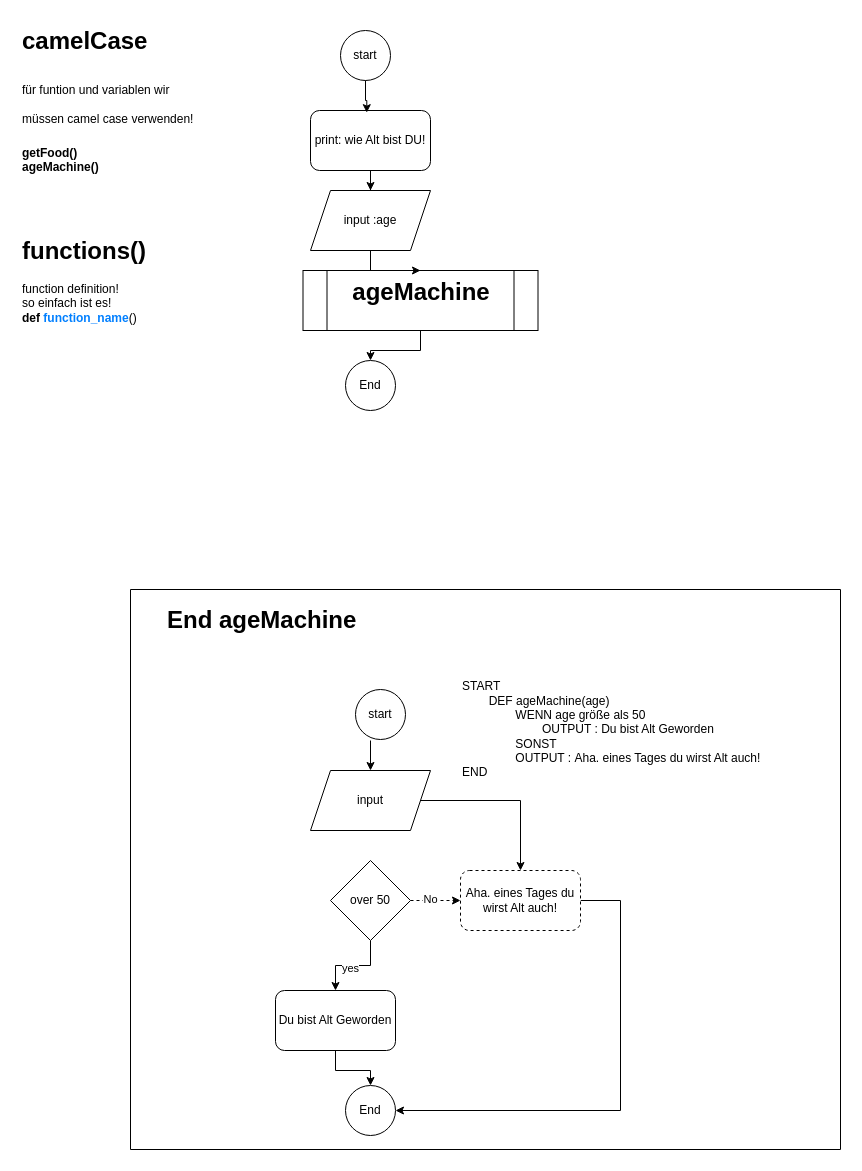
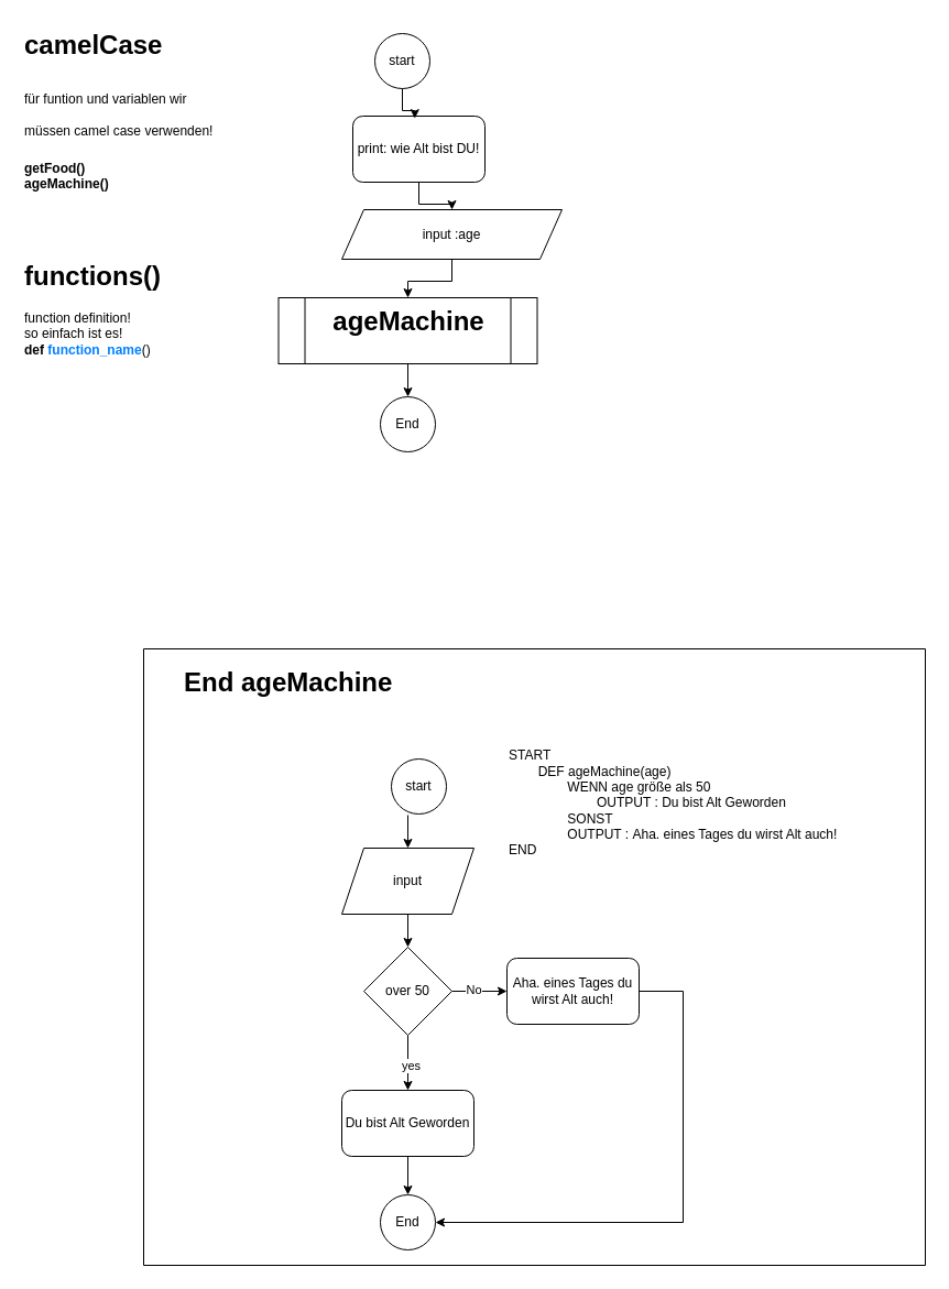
- <mxCell id="5" value="print: wie Alt bist DU!" style="rounded=1;whiteSpace=wrap;html=1;" parent="1" vertex="1"><mxGeometry x="310" y="110" width="120" height="60" as="geometry" /></mxCell>
+ <mxCell id="5" value="print: wie Alt bist DU!" style="rounded=1;whiteSpace=wrap;html=1;" parent="1" vertex="1"><mxGeometry x="320" y="105" width="120" height="60" as="geometry" /></mxCell>
- <mxCell id="29" value="input :age" style="shape=parallelogram;perimeter=parallelogramPerimeter;whiteSpace=wrap;html=1;fixedSize=1;" vertex="1" parent="1"><mxGeometry x="310" y="190" width="120" height="60" as="geometry" /></mxCell>
+ <mxCell id="29" value="input :age" style="shape=parallelogram;perimeter=parallelogramPerimeter;whiteSpace=wrap;html=1;fixedSize=1;" vertex="1" parent="1"><mxGeometry x="310" y="190" width="200" height="45" as="geometry" /></mxCell>
- <mxCell id="27" value="&lt;h1 style=&quot;text-align: left; margin-top: 0px;&quot;&gt;ageMachine&lt;/h1&gt;" style="shape=process;whiteSpace=wrap;html=1;backgroundOutline=1;" vertex="1" parent="1"><mxGeometry x="302.5" y="270" width="235" height="60" as="geometry" /></mxCell>
+ <mxCell id="27" value="&lt;h1 style=&quot;text-align: left; margin-top: 0px;&quot;&gt;ageMachine&lt;/h1&gt;" style="shape=process;whiteSpace=wrap;html=1;backgroundOutline=1;" vertex="1" parent="1"><mxGeometry x="252.5" y="270" width="235" height="60" as="geometry" /></mxCell>
- <mxCell id="10" style="edgeStyle=orthogonalEdgeStyle;rounded=0;orthogonalLoop=1;jettySize=auto;html=1;" edge="1" parent="1" source="11" target="21"><mxGeometry relative="1" as="geometry" /></mxCell>
+ <mxCell id="10" style="edgeStyle=orthogonalEdgeStyle;rounded=0;orthogonalLoop=1;jettySize=auto;html=1;entryX=0.5;entryY=0;entryDx=0;entryDy=0;" edge="1" parent="1" source="11" target="17"><mxGeometry relative="1" as="geometry" /></mxCell>
- <mxCell id="15" style="edgeStyle=orthogonalEdgeStyle;rounded=0;orthogonalLoop=1;jettySize=auto;html=1;entryX=0;entryY=0.5;entryDx=0;entryDy=0;dashed=1;" edge="1" parent="1" source="17" target="21"><mxGeometry relative="1" as="geometry" /></mxCell>
+ <mxCell id="15" style="edgeStyle=orthogonalEdgeStyle;rounded=0;orthogonalLoop=1;jettySize=auto;html=1;entryX=0;entryY=0.5;entryDx=0;entryDy=0;" edge="1" parent="1" source="17" target="21"><mxGeometry relative="1" as="geometry" /></mxCell>
- <mxCell id="21" value="Aha. eines Tages du wirst Alt auch!" style="rounded=1;whiteSpace=wrap;html=1;dashed=1;" vertex="1" parent="1"><mxGeometry x="460" y="870" width="120" height="60" as="geometry" /></mxCell>
+ <mxCell id="21" value="Aha. eines Tages du wirst Alt auch!" style="rounded=1;whiteSpace=wrap;html=1;" vertex="1" parent="1"><mxGeometry x="460" y="870" width="120" height="60" as="geometry" /></mxCell>
- <mxCell id="19" value="Du bist Alt Geworden" style="rounded=1;whiteSpace=wrap;html=1;" vertex="1" parent="1"><mxGeometry x="275" y="990" width="120" height="60" as="geometry" /></mxCell>
+ <mxCell id="19" value="Du bist Alt Geworden" style="rounded=1;whiteSpace=wrap;html=1;" vertex="1" parent="1"><mxGeometry x="310" y="990" width="120" height="60" as="geometry" /></mxCell>
